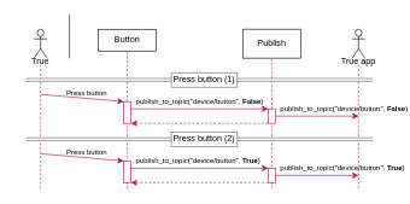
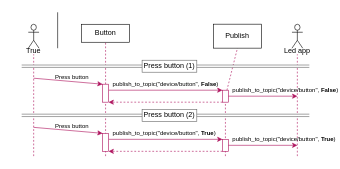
- <mxCell id="7" value="Publish" style="rounded=0;whiteSpace=wrap;html=1;" parent="1" vertex="1"><mxGeometry x="335" y="39.83" width="80" height="40" as="geometry" /></mxCell>
+ <mxCell id="7" value="Publish" style="rounded=0;whiteSpace=wrap;html=1;" parent="1" vertex="1"><mxGeometry x="355" y="39.83" width="80" height="40" as="geometry" /></mxCell>
- <mxCell id="17" value="True app" style="text;html=1;strokeColor=none;fillColor=none;align=center;verticalAlign=middle;whiteSpace=wrap;rounded=0;" parent="1" vertex="1"><mxGeometry x="460.94" y="79.83" width="68.12" height="10" as="geometry" /></mxCell>
+ <mxCell id="17" value="Led app" style="text;html=1;strokeColor=none;fillColor=none;align=center;verticalAlign=middle;whiteSpace=wrap;rounded=0;" parent="1" vertex="1"><mxGeometry x="460.94" y="79.83" width="68.12" height="10" as="geometry" /></mxCell>
